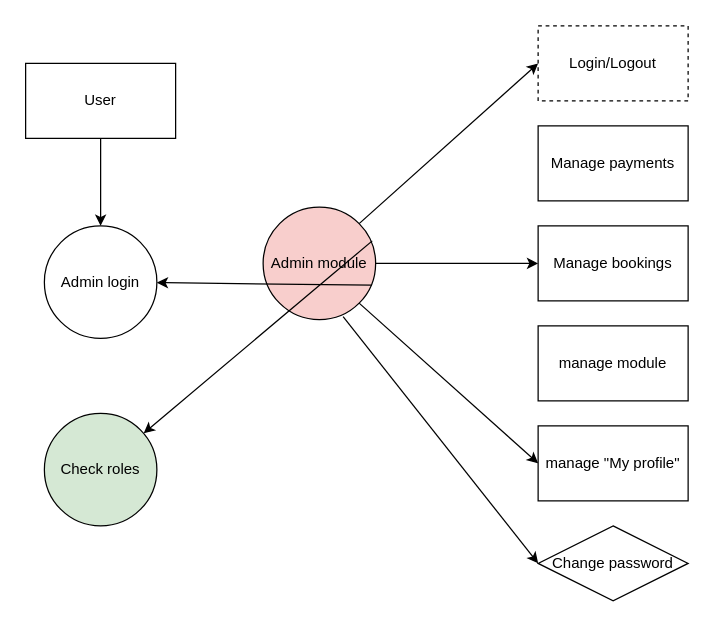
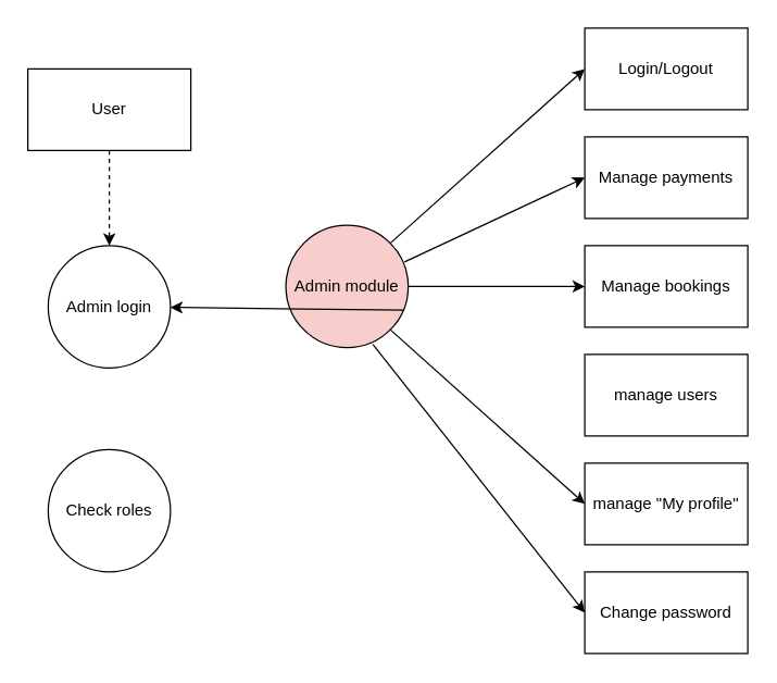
- <mxCell id="11" value="Login/Logout" style="rounded=0;whiteSpace=wrap;html=1;dashed=1;" vertex="1" parent="1"><mxGeometry x="430" y="20" width="120" height="60" as="geometry" /></mxCell>
+ <mxCell id="11" value="Login/Logout" style="rounded=0;whiteSpace=wrap;html=1;" vertex="1" parent="1"><mxGeometry x="430" y="20" width="120" height="60" as="geometry" /></mxCell>
- <mxCell id="12" value="" style="endArrow=classic;html=1;rounded=0;entryX=0.5;entryY=0;entryDx=0;entryDy=0;exitX=0.5;exitY=1;exitDx=0;exitDy=0;" edge="1" parent="1" source="2" target="3"><mxGeometry width="50" height="50" relative="1" as="geometry"><mxPoint x="250" y="280" as="sourcePoint" /><mxPoint x="300" y="230" as="targetPoint" /></mxGeometry></mxCell>
+ <mxCell id="12" value="" style="endArrow=classic;html=1;rounded=0;entryX=0.5;entryY=0;entryDx=0;entryDy=0;exitX=0.5;exitY=1;exitDx=0;exitDy=0;dashed=1;" edge="1" parent="1" source="2" target="3"><mxGeometry width="50" height="50" relative="1" as="geometry"><mxPoint x="250" y="280" as="sourcePoint" /><mxPoint x="300" y="230" as="targetPoint" /></mxGeometry></mxCell>
- <mxCell id="14" value="" style="endArrow=classic;html=1;rounded=0;exitX=0.97;exitY=0.3;exitDx=0;exitDy=0;exitPerimeter=0;" edge="1" parent="1" source="5" target="4"><mxGeometry width="50" height="50" relative="1" as="geometry"><mxPoint x="250" y="280" as="sourcePoint" /><mxPoint x="300" y="230" as="targetPoint" /></mxGeometry></mxCell>
+ <mxCell id="14" value="" style="endArrow=classic;html=1;rounded=0;entryX=0;entryY=0.5;entryDx=0;entryDy=0;exitX=0.97;exitY=0.3;exitDx=0;exitDy=0;exitPerimeter=0;" edge="1" parent="1" source="5" target="10"><mxGeometry width="50" height="50" relative="1" as="geometry"><mxPoint x="250" y="280" as="sourcePoint" /><mxPoint x="300" y="230" as="targetPoint" /></mxGeometry></mxCell>
- <mxCell id="8" value="manage module" style="rounded=0;whiteSpace=wrap;html=1;" vertex="1" parent="1"><mxGeometry x="430" y="260" width="120" height="60" as="geometry" /></mxCell>
+ <mxCell id="8" value="manage users" style="rounded=0;whiteSpace=wrap;html=1;" vertex="1" parent="1"><mxGeometry x="430" y="260" width="120" height="60" as="geometry" /></mxCell>
- <mxCell id="4" value="Check roles" style="ellipse;whiteSpace=wrap;html=1;aspect=fixed;fillColor=#d5e8d4;" vertex="1" parent="1"><mxGeometry x="35" y="330" width="90" height="90" as="geometry" /></mxCell>
+ <mxCell id="4" value="Check roles" style="ellipse;whiteSpace=wrap;html=1;aspect=fixed;" vertex="1" parent="1"><mxGeometry x="35" y="330" width="90" height="90" as="geometry" /></mxCell>
- <mxCell id="6" value="Change password" style="rhombus;whiteSpace=wrap;html=1;" vertex="1" parent="1"><mxGeometry x="430" y="420" width="120" height="60" as="geometry" /></mxCell>
+ <mxCell id="6" value="Change password" style="rounded=0;whiteSpace=wrap;html=1;" vertex="1" parent="1"><mxGeometry x="430" y="420" width="120" height="60" as="geometry" /></mxCell>
